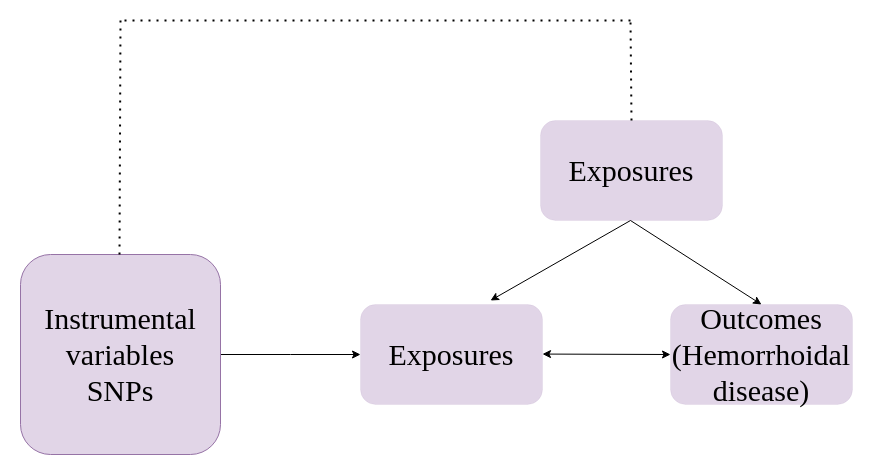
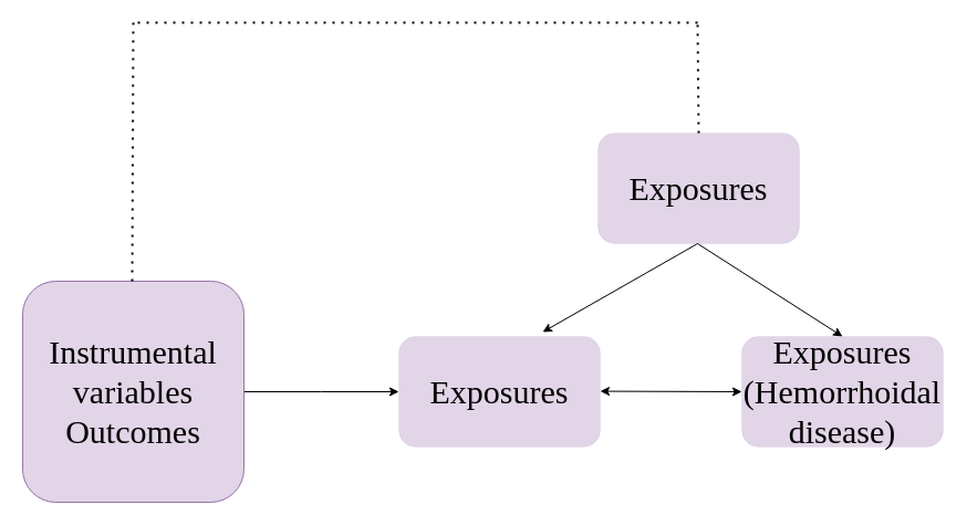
- <mxCell id="3" value="&lt;font style=&quot;font-size: 30px;&quot;&gt;Instrumental&lt;br&gt;variables&lt;br&gt;SNPs&lt;br&gt;&lt;/font&gt;" style="whiteSpace=wrap;html=1;aspect=fixed;fillColor=#e1d5e7;strokeColor=#9673a6;rounded=1;fontFamily=Times New Roman;" vertex="1" parent="1"><mxGeometry x="20" y="254" width="200" height="200" as="geometry" /></mxCell>
+ <mxCell id="3" value="&lt;font style=&quot;font-size: 30px;&quot;&gt;Instrumental&lt;br&gt;variables&lt;br&gt;Outcomes&lt;br&gt;&lt;/font&gt;" style="whiteSpace=wrap;html=1;aspect=fixed;fillColor=#e1d5e7;strokeColor=#9673a6;rounded=1;fontFamily=Times New Roman;" vertex="1" parent="1"><mxGeometry x="20" y="254" width="200" height="200" as="geometry" /></mxCell>
- <mxCell id="6" value="&lt;font style=&quot;font-size: 30px;&quot; face=&quot;Times New Roman&quot;&gt;Outcomes&lt;br&gt;(Hemorrhoidal disease)&lt;br&gt;&lt;/font&gt;" style="whiteSpace=wrap;html=1;fillColor=#e1d5e7;strokeColor=#9673a6;shadow=0;rounded=1;glass=0;strokeWidth=0;perimeterSpacing=0;" vertex="1" parent="1"><mxGeometry x="670" y="304" width="182" height="100" as="geometry" /></mxCell>
+ <mxCell id="6" value="&lt;font style=&quot;font-size: 30px;&quot; face=&quot;Times New Roman&quot;&gt;Exposures&lt;br&gt;(Hemorrhoidal disease)&lt;br&gt;&lt;/font&gt;" style="whiteSpace=wrap;html=1;fillColor=#e1d5e7;strokeColor=#9673a6;shadow=0;rounded=1;glass=0;strokeWidth=0;perimeterSpacing=0;" vertex="1" parent="1"><mxGeometry x="670" y="304" width="182" height="100" as="geometry" /></mxCell>
